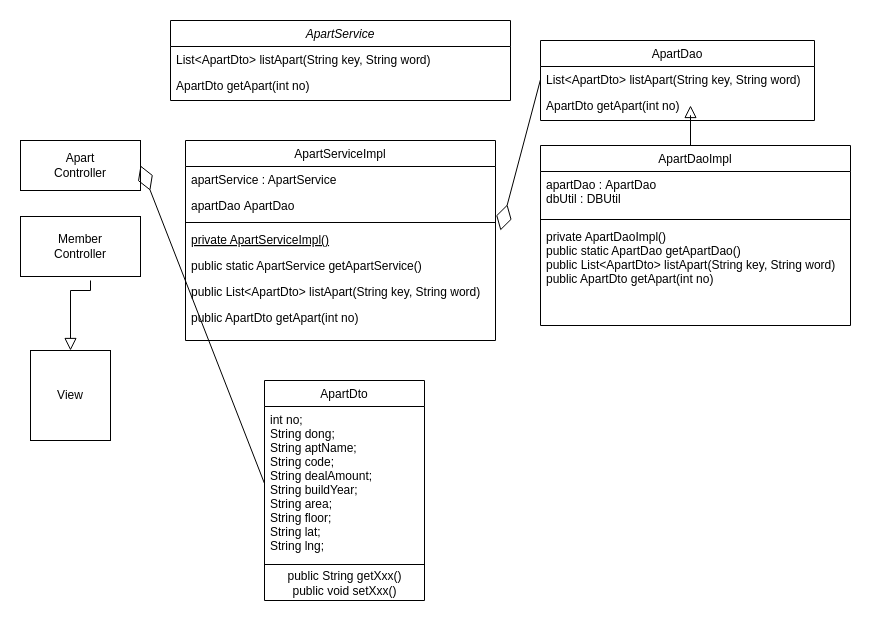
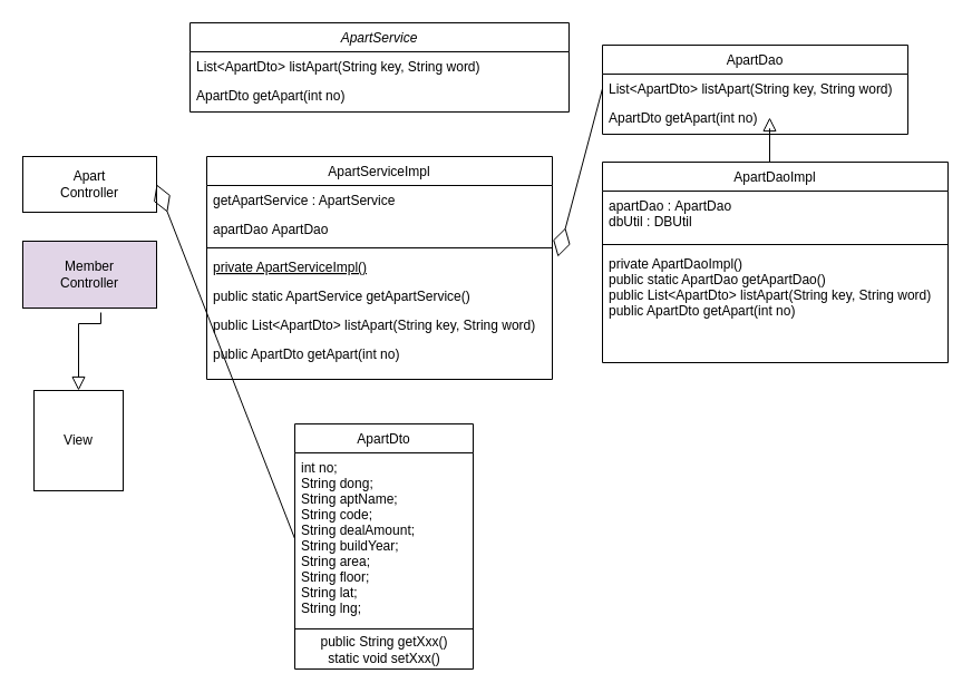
- <mxCell id="6" value="apartService : ApartService" style="text;align=left;verticalAlign=top;spacingLeft=4;spacingRight=4;overflow=hidden;rotatable=0;points=[[0,0.5],[1,0.5]];portConstraint=eastwest;" parent="5" vertex="1"><mxGeometry y="26" width="310" height="26" as="geometry" /></mxCell>
+ <mxCell id="6" value="getApartService : ApartService" style="text;align=left;verticalAlign=top;spacingLeft=4;spacingRight=4;overflow=hidden;rotatable=0;points=[[0,0.5],[1,0.5]];portConstraint=eastwest;" parent="5" vertex="1"><mxGeometry y="26" width="310" height="26" as="geometry" /></mxCell>
- <mxCell id="25" value="Member&lt;br&gt;Controller" style="whiteSpace=wrap;html=1;" vertex="1" parent="1"><mxGeometry x="20" y="216" width="120" height="60" as="geometry" /></mxCell>
+ <mxCell id="25" value="Member&lt;br&gt;Controller" style="whiteSpace=wrap;html=1;fillColor=#e1d5e7;" vertex="1" parent="1"><mxGeometry x="20" y="216" width="120" height="60" as="geometry" /></mxCell>
- <mxCell id="16" value="public String getXxx()&lt;br&gt;public void setXxx()" style="text;html=1;align=center;verticalAlign=middle;resizable=0;points=[];autosize=1;strokeColor=none;fillColor=none;" vertex="1" parent="13"><mxGeometry y="188" width="160" height="30" as="geometry" /></mxCell>
+ <mxCell id="16" value="public String getXxx()&lt;br&gt;static void setXxx()" style="text;html=1;align=center;verticalAlign=middle;resizable=0;points=[];autosize=1;strokeColor=none;fillColor=none;" vertex="1" parent="13"><mxGeometry y="188" width="160" height="30" as="geometry" /></mxCell>
